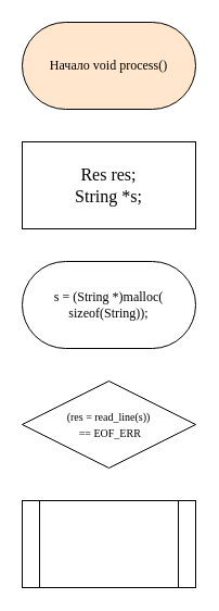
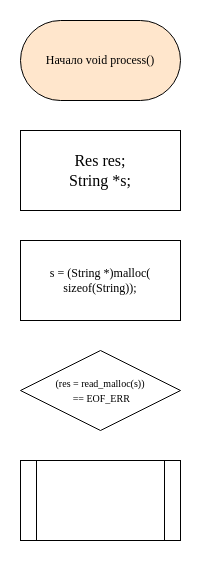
- <mxCell id="4" value="&lt;font face=&quot;Lucida Console&quot;&gt;s = (String *)malloc(&lt;br&gt;sizeof(String));&lt;/font&gt;" style="whiteSpace=wrap;html=1;strokeColor=default;align=center;verticalAlign=middle;arcSize=50;fontFamily=Helvetica;fontSize=12;fontColor=default;fillColor=default;rounded=1;" vertex="1" parent="1"><mxGeometry x="20" y="240" width="160" height="80" as="geometry" /></mxCell>
+ <mxCell id="4" value="&lt;font face=&quot;Lucida Console&quot;&gt;s = (String *)malloc(&lt;br&gt;sizeof(String));&lt;/font&gt;" style="rounded=0;whiteSpace=wrap;html=1;strokeColor=default;align=center;verticalAlign=middle;arcSize=50;fontFamily=Helvetica;fontSize=12;fontColor=default;fillColor=default;" vertex="1" parent="1"><mxGeometry x="20" y="240" width="160" height="80" as="geometry" /></mxCell>
- <mxCell id="5" value="&lt;font style=&quot;font-size: 10px;&quot; face=&quot;Lucida Console&quot;&gt;(res = read_line(s))&lt;br&gt;&amp;nbsp;== EOF_ERR&lt;/font&gt;" style="rhombus;whiteSpace=wrap;html=1;rounded=0;strokeColor=default;align=center;verticalAlign=middle;arcSize=50;fontFamily=Helvetica;fontSize=12;fontColor=default;fillColor=default;" vertex="1" parent="1"><mxGeometry x="20" y="350" width="160" height="80" as="geometry" /></mxCell>
+ <mxCell id="5" value="&lt;font style=&quot;font-size: 10px;&quot; face=&quot;Lucida Console&quot;&gt;(res = read_malloc(s))&lt;br&gt;&amp;nbsp;== EOF_ERR&lt;/font&gt;" style="rhombus;whiteSpace=wrap;html=1;rounded=0;strokeColor=default;align=center;verticalAlign=middle;arcSize=50;fontFamily=Helvetica;fontSize=12;fontColor=default;fillColor=default;" vertex="1" parent="1"><mxGeometry x="20" y="350" width="160" height="80" as="geometry" /></mxCell>
